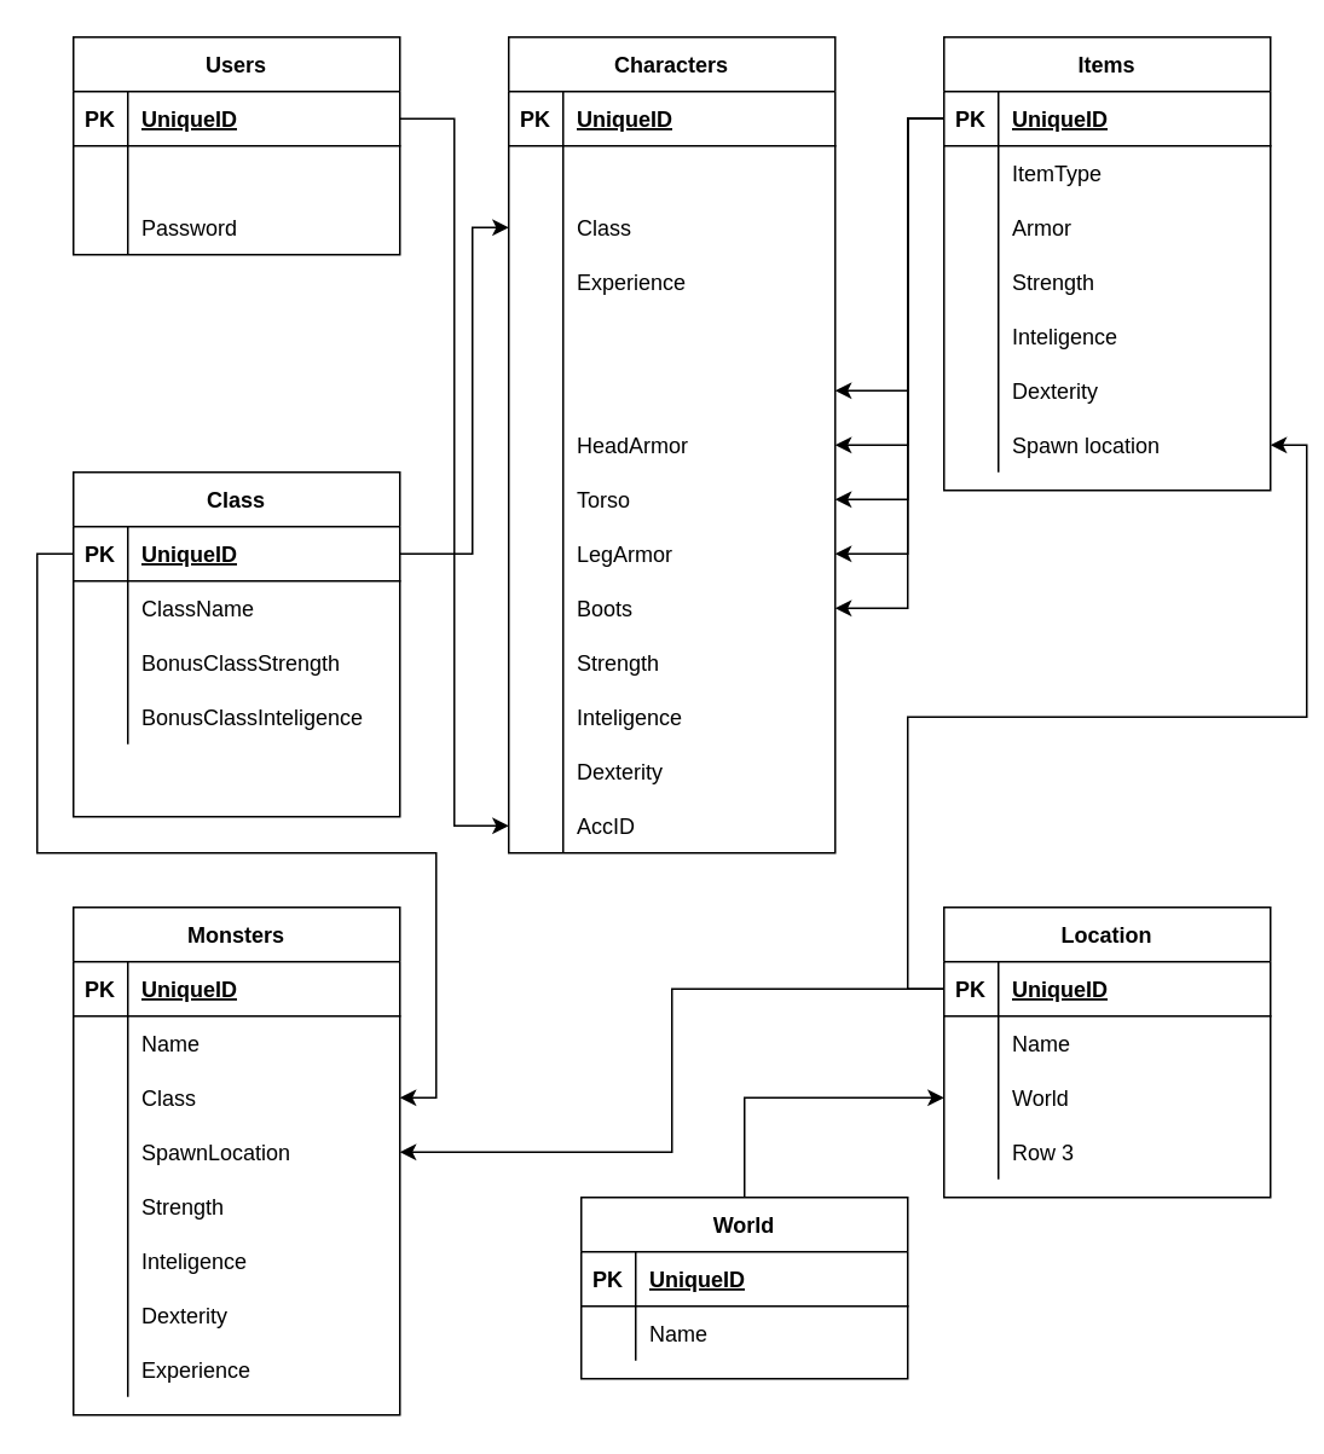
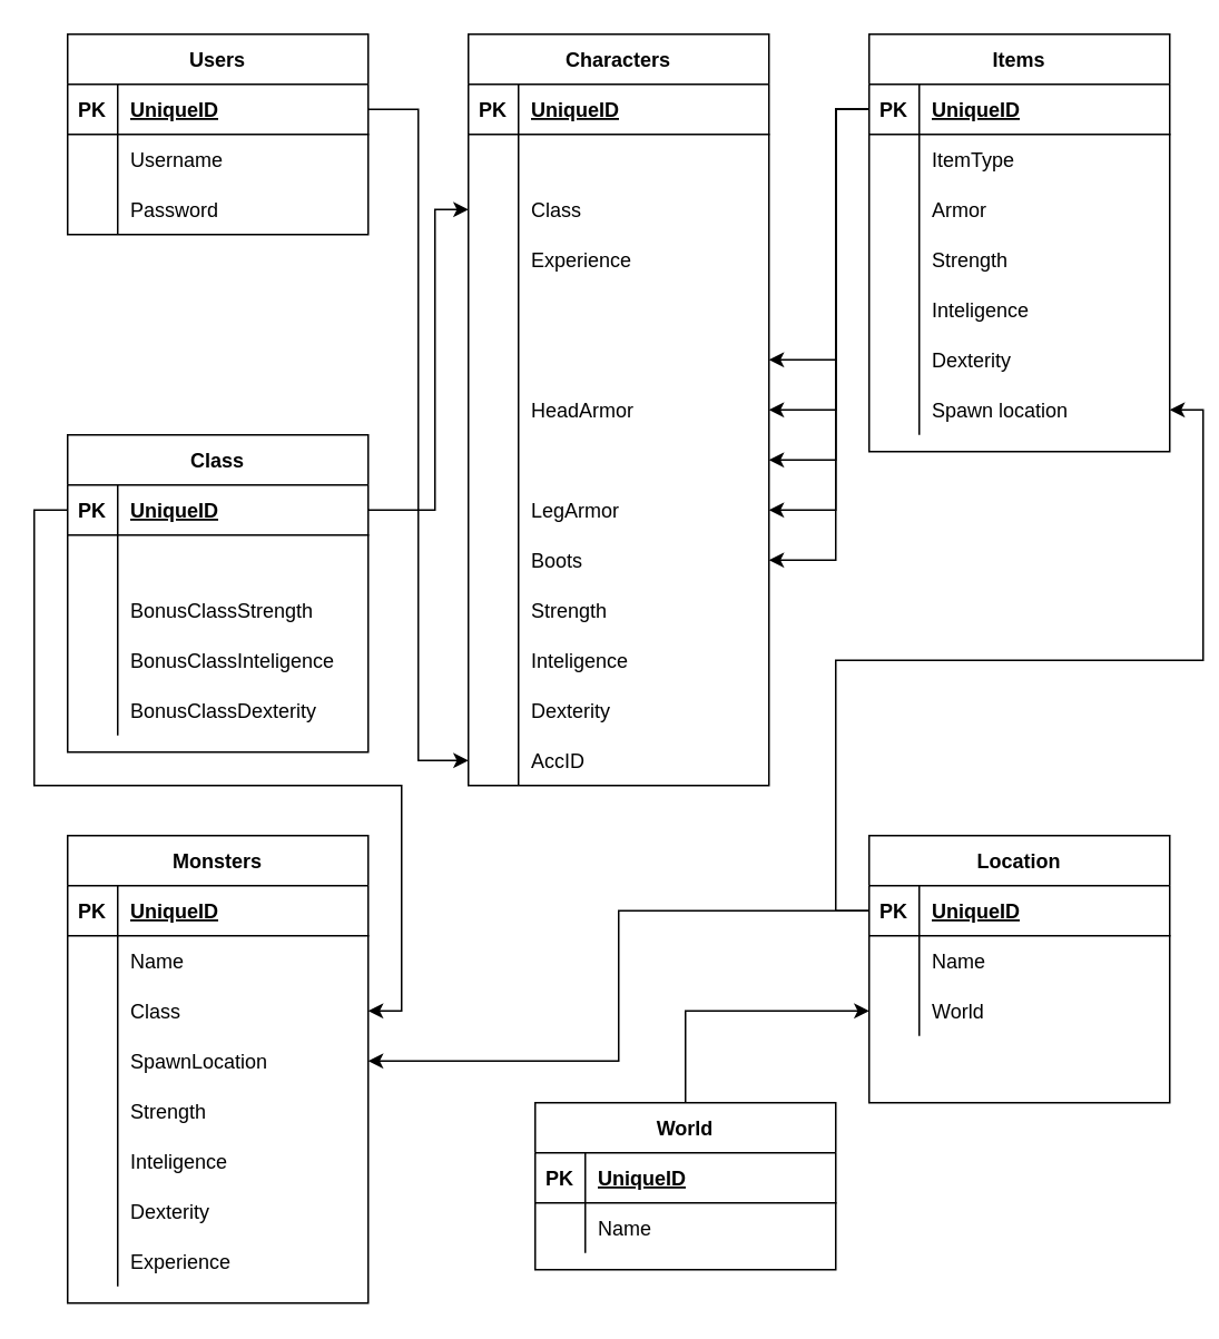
+ <mxCell id="8" value="Username" style="shape=partialRectangle;connectable=0;fillColor=none;top=0;left=0;bottom=0;right=0;align=left;spacingLeft=6;overflow=hidden;" vertex="1" parent="6"><mxGeometry x="30" width="150" height="30" as="geometry"><mxRectangle width="150" height="30" as="alternateBounds" /></mxGeometry></mxCell>
- <mxCell id="33" value="Torso" style="shape=partialRectangle;connectable=0;fillColor=none;top=0;left=0;bottom=0;right=0;align=left;spacingLeft=6;overflow=hidden;" vertex="1" parent="31"><mxGeometry x="30" width="150" height="30" as="geometry"><mxRectangle width="150" height="30" as="alternateBounds" /></mxGeometry></mxCell>
- <mxCell id="134" value="ClassName" style="shape=partialRectangle;connectable=0;fillColor=none;top=0;left=0;bottom=0;right=0;align=left;spacingLeft=6;overflow=hidden;" vertex="1" parent="132"><mxGeometry x="30" width="150" height="30" as="geometry"><mxRectangle width="150" height="30" as="alternateBounds" /></mxGeometry></mxCell>
+ <mxCell id="143" value="BonusClassDexterity" style="shape=partialRectangle;connectable=0;fillColor=none;top=0;left=0;bottom=0;right=0;align=left;spacingLeft=6;overflow=hidden;" vertex="1" parent="141"><mxGeometry x="30" width="150" height="30" as="geometry"><mxRectangle width="150" height="30" as="alternateBounds" /></mxGeometry></mxCell>
- <mxCell id="117" value="Row 3" style="shape=partialRectangle;connectable=0;fillColor=none;top=0;left=0;bottom=0;right=0;align=left;spacingLeft=6;overflow=hidden;" vertex="1" parent="115"><mxGeometry x="30" width="150" height="30" as="geometry"><mxRectangle width="150" height="30" as="alternateBounds" /></mxGeometry></mxCell>
